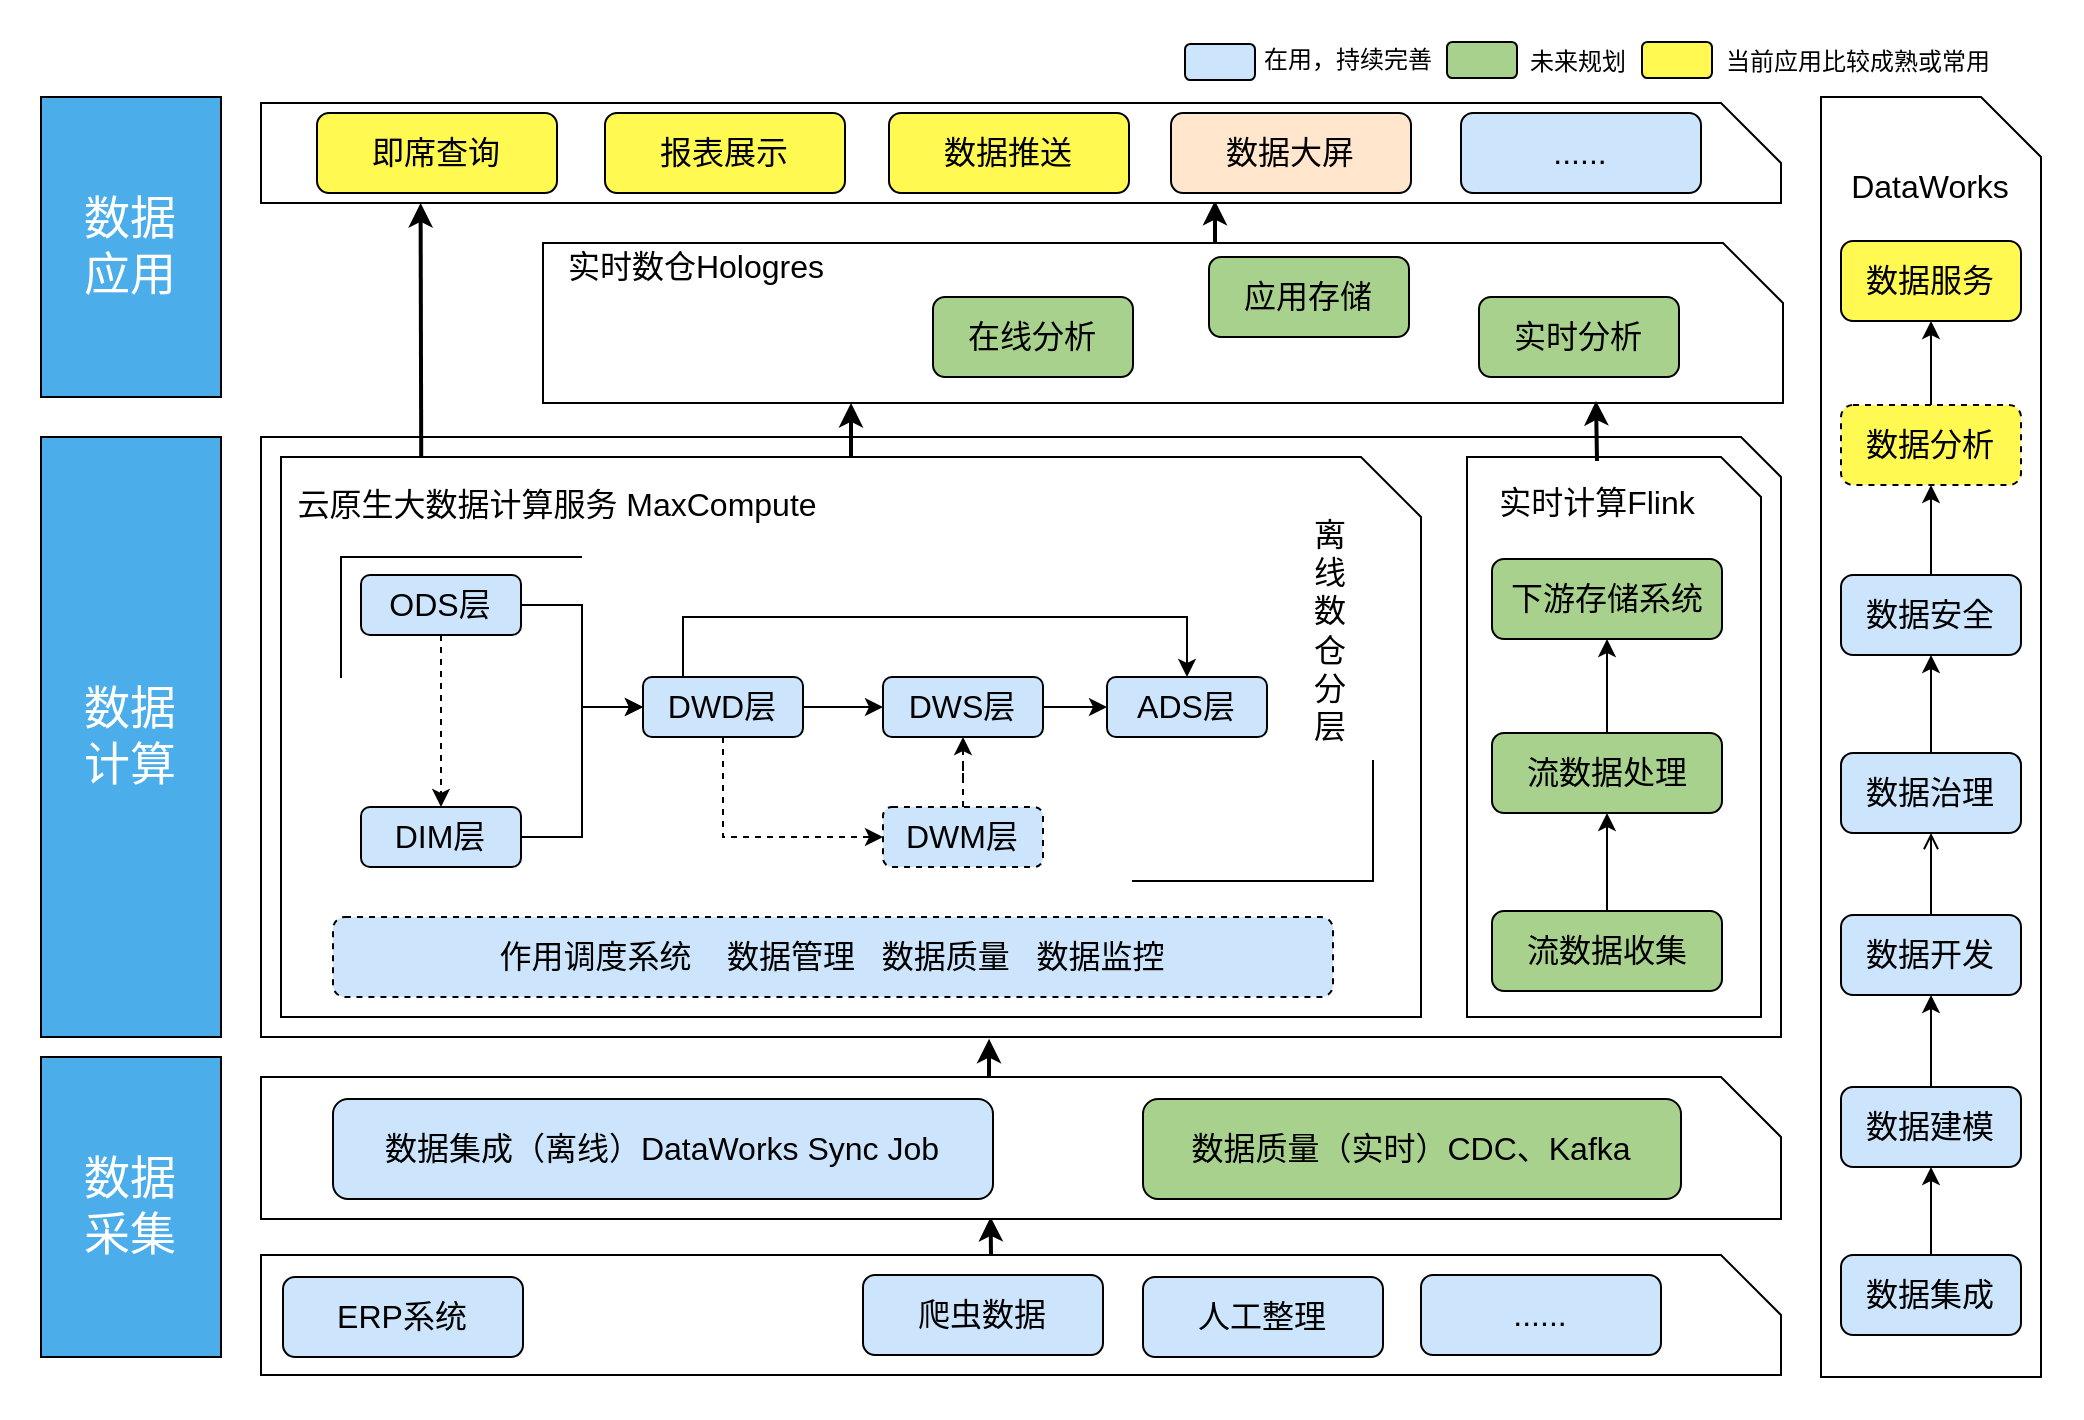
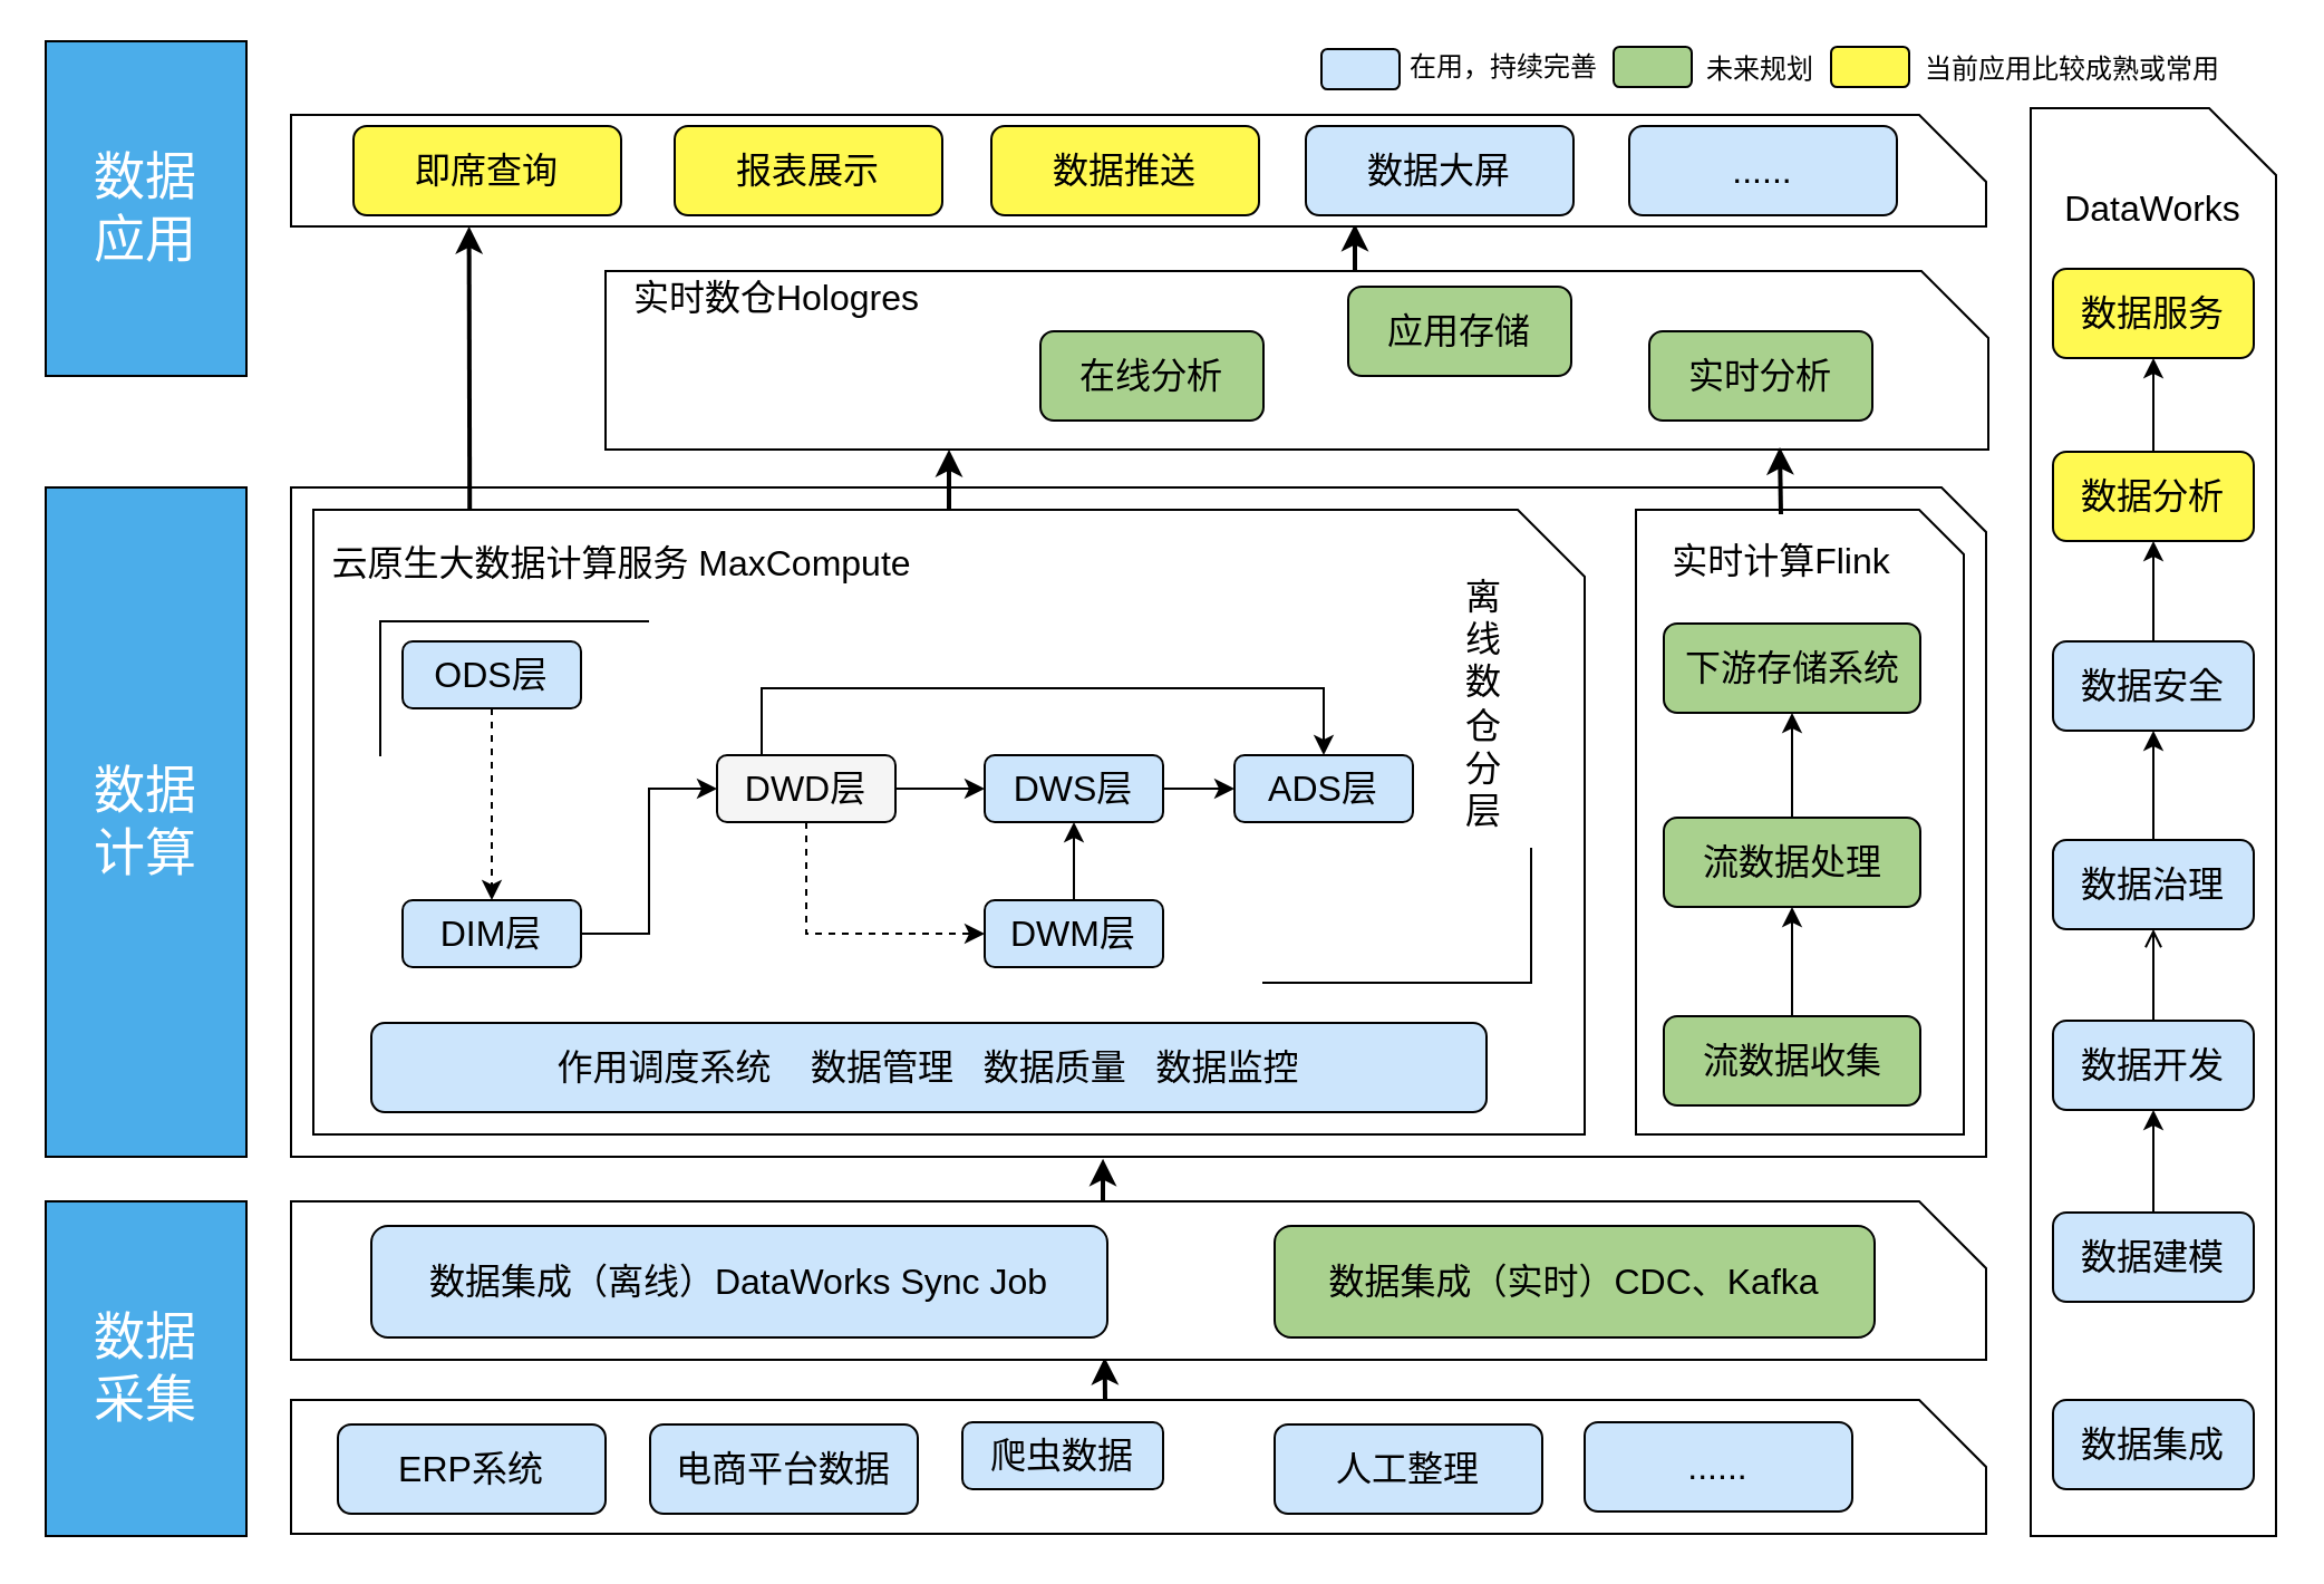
- <mxCell id="33" value="&lt;span style=&quot;font-size: 16px;&quot;&gt;数据大屏&lt;/span&gt;" style="rounded=1;whiteSpace=wrap;html=1;movable=1;resizable=1;rotatable=1;deletable=1;editable=1;locked=0;connectable=1;fillColor=#ffe6cc;strokeColor=#000000;fontSize=16;" parent="1" vertex="1"><mxGeometry x="585" y="56" width="120" height="40" as="geometry" /></mxCell>
+ <mxCell id="33" value="&lt;span style=&quot;font-size: 16px;&quot;&gt;数据大屏&lt;/span&gt;" style="rounded=1;whiteSpace=wrap;html=1;movable=1;resizable=1;rotatable=1;deletable=1;editable=1;locked=0;connectable=1;fillColor=#cce5fc;strokeColor=#000000;fontSize=16;" parent="1" vertex="1"><mxGeometry x="585" y="56" width="120" height="40" as="geometry" /></mxCell>
- <mxCell id="55" value="&lt;font style=&quot;font-size: 23px;&quot;&gt;数据&lt;br style=&quot;font-size: 23px;&quot;&gt;应用&lt;br style=&quot;font-size: 23px;&quot;&gt;&lt;/font&gt;" style="text;html=1;strokeColor=#000000;fillColor=#4badea;align=center;verticalAlign=middle;whiteSpace=wrap;rounded=0;fontColor=#ffffff;fontSize=23;" parent="1" vertex="1"><mxGeometry x="20" y="48" width="90" height="150" as="geometry" /></mxCell>
+ <mxCell id="55" value="&lt;font style=&quot;font-size: 23px;&quot;&gt;数据&lt;br style=&quot;font-size: 23px;&quot;&gt;应用&lt;br style=&quot;font-size: 23px;&quot;&gt;&lt;/font&gt;" style="text;html=1;strokeColor=#000000;fillColor=#4badea;align=center;verticalAlign=middle;whiteSpace=wrap;rounded=0;fontColor=#ffffff;fontSize=23;" parent="1" vertex="1"><mxGeometry x="20" y="18" width="90" height="150" as="geometry" /></mxCell>
- <mxCell id="42" value="&lt;font style=&quot;font-size: 16px;&quot;&gt;数据分析&lt;/font&gt;" style="rounded=1;whiteSpace=wrap;html=1;movable=1;resizable=1;rotatable=1;deletable=1;editable=1;locked=0;connectable=1;fillColor=#fff951;strokeColor=#000000;fontSize=16;dashed=1;" parent="1" vertex="1"><mxGeometry x="920" y="202" width="90" height="40" as="geometry" /></mxCell>
+ <mxCell id="42" value="&lt;font style=&quot;font-size: 16px;&quot;&gt;数据分析&lt;/font&gt;" style="rounded=1;whiteSpace=wrap;html=1;movable=1;resizable=1;rotatable=1;deletable=1;editable=1;locked=0;connectable=1;fillColor=#fff951;strokeColor=#000000;fontSize=16;" parent="1" vertex="1"><mxGeometry x="920" y="202" width="90" height="40" as="geometry" /></mxCell>
- <mxCell id="63" style="edgeStyle=orthogonalEdgeStyle;rounded=0;orthogonalLoop=1;jettySize=auto;html=1;entryX=0;entryY=0.5;entryDx=0;entryDy=0;strokeColor=#000000;strokeWidth=1;fontSize=16;" parent="1" source="64" target="70" edge="1"><mxGeometry relative="1" as="geometry" /></mxCell>
- <mxCell id="70" value="&lt;font style=&quot;font-size: 16px;&quot;&gt;DWD层&lt;/font&gt;" style="rounded=1;whiteSpace=wrap;html=1;fillColor=#cce5fc;strokeColor=#000000;fontSize=16;" parent="1" vertex="1"><mxGeometry x="321" y="338" width="80" height="30" as="geometry" /></mxCell>
+ <mxCell id="70" value="&lt;font style=&quot;font-size: 16px;&quot;&gt;DWD层&lt;/font&gt;" style="rounded=1;whiteSpace=wrap;html=1;fillColor=#f5f5f5;strokeColor=#000000;fontSize=16;" parent="1" vertex="1"><mxGeometry x="321" y="338" width="80" height="30" as="geometry" /></mxCell>
- <mxCell id="74" value="" style="edgeStyle=orthogonalEdgeStyle;rounded=0;orthogonalLoop=1;jettySize=auto;html=1;strokeColor=#000000;strokeWidth=1;fontSize=16;dashed=1;" parent="1" source="75" target="72" edge="1"><mxGeometry relative="1" as="geometry" /></mxCell>
+ <mxCell id="74" value="" style="edgeStyle=orthogonalEdgeStyle;rounded=0;orthogonalLoop=1;jettySize=auto;html=1;strokeColor=#000000;strokeWidth=1;fontSize=16;" parent="1" source="75" target="72" edge="1"><mxGeometry relative="1" as="geometry" /></mxCell>
- <mxCell id="75" value="&lt;font style=&quot;font-size: 16px;&quot;&gt;DWM层&lt;/font&gt;" style="rounded=1;whiteSpace=wrap;html=1;fillColor=#cce5fc;strokeColor=#000000;fontSize=16;dashed=1;" parent="1" vertex="1"><mxGeometry x="441" y="403" width="80" height="30" as="geometry" /></mxCell>
+ <mxCell id="75" value="&lt;font style=&quot;font-size: 16px;&quot;&gt;DWM层&lt;/font&gt;" style="rounded=1;whiteSpace=wrap;html=1;fillColor=#cce5fc;strokeColor=#000000;fontSize=16;" parent="1" vertex="1"><mxGeometry x="441" y="403" width="80" height="30" as="geometry" /></mxCell>
- <mxCell id="36" value="&lt;span style=&quot;font-size: 16px;&quot;&gt;作用调度系统&amp;nbsp; &amp;nbsp; 数据管理&amp;nbsp; &amp;nbsp;数据质量&amp;nbsp; &amp;nbsp;数据监控&lt;/span&gt;" style="rounded=1;whiteSpace=wrap;html=1;movable=1;resizable=1;rotatable=1;deletable=1;editable=1;locked=0;connectable=1;fillColor=#cce5fc;strokeColor=#000000;fontSize=16;dashed=1;" parent="1" vertex="1"><mxGeometry x="166" y="458" width="500" height="40" as="geometry" /></mxCell>
+ <mxCell id="36" value="&lt;span style=&quot;font-size: 16px;&quot;&gt;作用调度系统&amp;nbsp; &amp;nbsp; 数据管理&amp;nbsp; &amp;nbsp;数据质量&amp;nbsp; &amp;nbsp;数据监控&lt;/span&gt;" style="rounded=1;whiteSpace=wrap;html=1;movable=1;resizable=1;rotatable=1;deletable=1;editable=1;locked=0;connectable=1;fillColor=#cce5fc;strokeColor=#000000;fontSize=16;" parent="1" vertex="1"><mxGeometry x="166" y="458" width="500" height="40" as="geometry" /></mxCell>
- <mxCell id="13" value="&lt;span style=&quot;font-size: 16px;&quot;&gt;数据质量（实时）CDC、Kafka&lt;/span&gt;" style="rounded=1;whiteSpace=wrap;html=1;movable=1;resizable=1;rotatable=1;deletable=1;editable=1;locked=0;connectable=1;fillColor=#a9d18e;strokeColor=#000000;fontSize=16;" parent="1" vertex="1"><mxGeometry x="571" y="549" width="269" height="50" as="geometry" /></mxCell>
+ <mxCell id="13" value="&lt;span style=&quot;font-size: 16px;&quot;&gt;数据集成（实时）CDC、Kafka&lt;/span&gt;" style="rounded=1;whiteSpace=wrap;html=1;movable=1;resizable=1;rotatable=1;deletable=1;editable=1;locked=0;connectable=1;fillColor=#a9d18e;strokeColor=#000000;fontSize=16;" parent="1" vertex="1"><mxGeometry x="571" y="549" width="269" height="50" as="geometry" /></mxCell>
- <mxCell id="53" value="&lt;font style=&quot;font-size: 23px;&quot;&gt;数据&lt;br style=&quot;font-size: 23px;&quot;&gt;采集&lt;br style=&quot;font-size: 23px;&quot;&gt;&lt;/font&gt;" style="text;html=1;strokeColor=#000000;fillColor=#4badea;align=center;verticalAlign=middle;whiteSpace=wrap;rounded=0;fontColor=#ffffff;fontSize=23;" parent="1" vertex="1"><mxGeometry x="20" y="528" width="90" height="150" as="geometry" /></mxCell>
+ <mxCell id="53" value="&lt;font style=&quot;font-size: 23px;&quot;&gt;数据&lt;br style=&quot;font-size: 23px;&quot;&gt;采集&lt;br style=&quot;font-size: 23px;&quot;&gt;&lt;/font&gt;" style="text;html=1;strokeColor=#000000;fillColor=#4badea;align=center;verticalAlign=middle;whiteSpace=wrap;rounded=0;fontColor=#ffffff;fontSize=23;" parent="1" vertex="1"><mxGeometry x="20" y="538" width="90" height="150" as="geometry" /></mxCell>
- <mxCell id="51" value="" style="edgeStyle=orthogonalEdgeStyle;rounded=0;orthogonalLoop=1;jettySize=auto;html=1;strokeColor=#000000;strokeWidth=1;fontSize=16;" parent="1" source="52" target="50" edge="1"><mxGeometry relative="1" as="geometry" /></mxCell>
- <mxCell id="5" value="&lt;font style=&quot;font-size: 16px;&quot;&gt;爬虫数据&lt;/font&gt;" style="rounded=1;whiteSpace=wrap;html=1;movable=1;resizable=1;rotatable=1;deletable=1;editable=1;locked=0;connectable=1;fillColor=#cce5fc;strokeColor=#000000;fontSize=16;" parent="1" vertex="1"><mxGeometry x="431" y="637" width="120" height="40" as="geometry" /></mxCell>
+ <mxCell id="5" value="&lt;font style=&quot;font-size: 16px;&quot;&gt;爬虫数据&lt;/font&gt;" style="rounded=1;whiteSpace=wrap;html=1;movable=1;resizable=1;rotatable=1;deletable=1;editable=1;locked=0;connectable=1;fillColor=#cce5fc;strokeColor=#000000;fontSize=16;" parent="1" vertex="1"><mxGeometry x="431" y="637" width="90" height="30" as="geometry" /></mxCell>
- <mxCell id="4" value="&lt;font style=&quot;font-size: 16px;&quot;&gt;ERP系统&lt;/font&gt;" style="rounded=1;whiteSpace=wrap;html=1;movable=1;resizable=1;rotatable=1;deletable=1;editable=1;locked=0;connectable=1;fillColor=#cce5fc;strokeColor=#000000;fontSize=16;" parent="1" vertex="1"><mxGeometry x="141" y="638" width="120" height="40" as="geometry" /></mxCell>
+ <mxCell id="4" value="&lt;font style=&quot;font-size: 16px;&quot;&gt;ERP系统&lt;/font&gt;" style="rounded=1;whiteSpace=wrap;html=1;movable=1;resizable=1;rotatable=1;deletable=1;editable=1;locked=0;connectable=1;fillColor=#cce5fc;strokeColor=#000000;fontSize=16;" parent="1" vertex="1"><mxGeometry x="151" y="638" width="120" height="40" as="geometry" /></mxCell>
+ <mxCell id="6" value="&lt;span style=&quot;font-size: 16px;&quot;&gt;电商平台数据&lt;/span&gt;" style="rounded=1;whiteSpace=wrap;html=1;movable=1;resizable=1;rotatable=1;deletable=1;editable=1;locked=0;connectable=1;fillColor=#cce5fc;strokeColor=#000000;fontSize=16;" parent="1" vertex="1"><mxGeometry x="291" y="638" width="120" height="40" as="geometry" /></mxCell>
